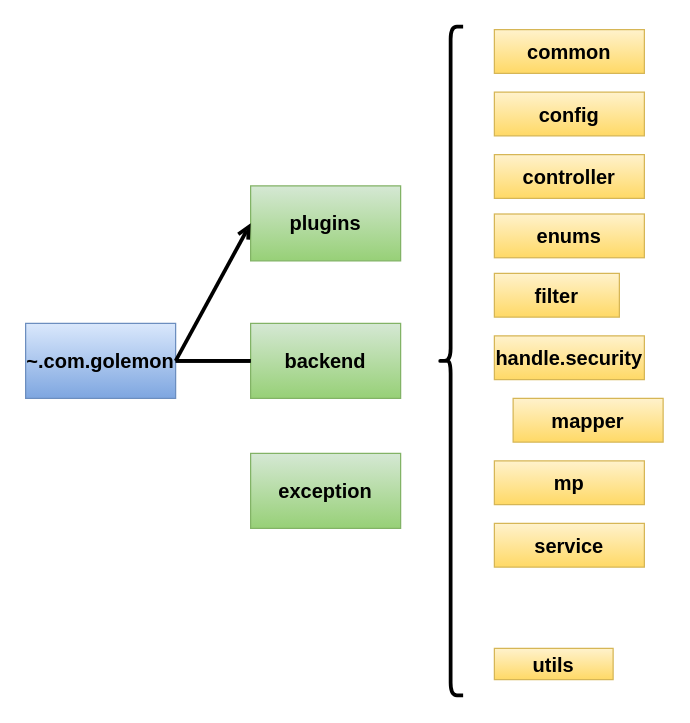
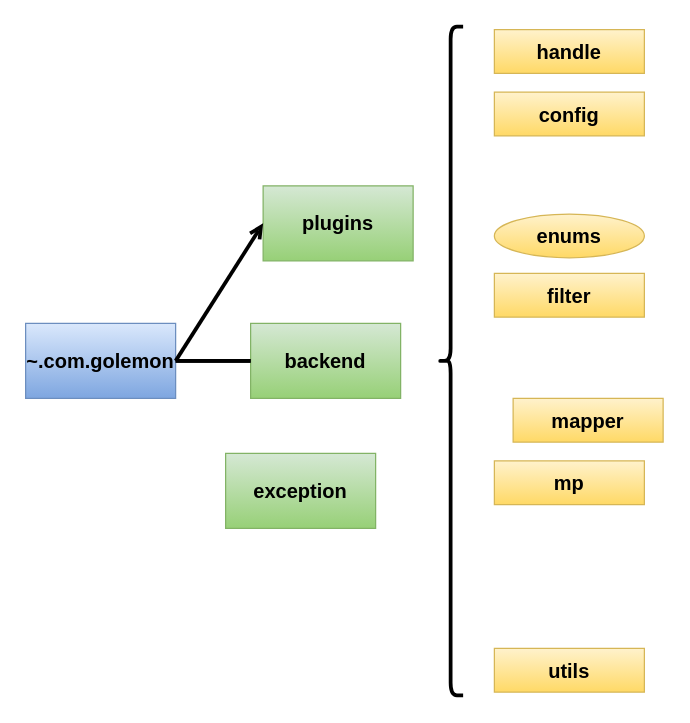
- <mxCell id="10" value="common" style="rounded=0;whiteSpace=wrap;html=1;fontSize=16;fontStyle=1;fillColor=#fff2cc;gradientColor=#ffd966;strokeColor=#d6b656;" vertex="1" parent="1"><mxGeometry x="395" y="23" width="120" height="35" as="geometry" /></mxCell>
+ <mxCell id="10" value="handle" style="rounded=0;whiteSpace=wrap;html=1;fontSize=16;fontStyle=1;fillColor=#fff2cc;gradientColor=#ffd966;strokeColor=#d6b656;" vertex="1" parent="1"><mxGeometry x="395" y="23" width="120" height="35" as="geometry" /></mxCell>
- <mxCell id="12" value="controller" style="rounded=0;whiteSpace=wrap;html=1;fontSize=16;fontStyle=1;fillColor=#fff2cc;gradientColor=#ffd966;strokeColor=#d6b656;" vertex="1" parent="1"><mxGeometry x="395" y="123" width="120" height="35" as="geometry" /></mxCell>
- <mxCell id="3" value="plugins" style="rounded=0;whiteSpace=wrap;html=1;fontSize=16;fontStyle=1;fillColor=#d5e8d4;gradientColor=#97d077;strokeColor=#82b366;" vertex="1" parent="1"><mxGeometry x="200" y="148" width="120" height="60" as="geometry" /></mxCell>
+ <mxCell id="3" value="plugins" style="rounded=0;whiteSpace=wrap;html=1;fontSize=16;fontStyle=1;fillColor=#d5e8d4;gradientColor=#97d077;strokeColor=#82b366;" vertex="1" parent="1"><mxGeometry x="210" y="148" width="120" height="60" as="geometry" /></mxCell>
- <mxCell id="13" value="enums" style="rounded=0;whiteSpace=wrap;html=1;fontSize=16;fontStyle=1;fillColor=#fff2cc;gradientColor=#ffd966;strokeColor=#d6b656;" vertex="1" parent="1"><mxGeometry x="395" y="170.5" width="120" height="35" as="geometry" /></mxCell>
+ <mxCell id="13" value="enums" style="ellipse;whiteSpace=wrap;html=1;fontSize=16;fontStyle=1;fillColor=#fff2cc;gradientColor=#ffd966;strokeColor=#d6b656;" vertex="1" parent="1"><mxGeometry x="395" y="170.5" width="120" height="35" as="geometry" /></mxCell>
- <mxCell id="14" value="filter" style="rounded=0;whiteSpace=wrap;html=1;fontSize=16;fontStyle=1;fillColor=#fff2cc;gradientColor=#ffd966;strokeColor=#d6b656;" vertex="1" parent="1"><mxGeometry x="395" y="218" width="100" height="35" as="geometry" /></mxCell>
+ <mxCell id="14" value="filter" style="rounded=0;whiteSpace=wrap;html=1;fontSize=16;fontStyle=1;fillColor=#fff2cc;gradientColor=#ffd966;strokeColor=#d6b656;" vertex="1" parent="1"><mxGeometry x="395" y="218" width="120" height="35" as="geometry" /></mxCell>
- <mxCell id="15" value="handle.security" style="rounded=0;whiteSpace=wrap;html=1;fontSize=16;fontStyle=1;fillColor=#fff2cc;gradientColor=#ffd966;strokeColor=#d6b656;" vertex="1" parent="1"><mxGeometry x="395" y="268" width="120" height="35" as="geometry" /></mxCell>
- <mxCell id="4" value="exception" style="rounded=0;whiteSpace=wrap;html=1;fontSize=16;fontStyle=1;fillColor=#d5e8d4;gradientColor=#97d077;strokeColor=#82b366;" vertex="1" parent="1"><mxGeometry x="200" y="362" width="120" height="60" as="geometry" /></mxCell>
+ <mxCell id="4" value="exception" style="rounded=0;whiteSpace=wrap;html=1;fontSize=16;fontStyle=1;fillColor=#d5e8d4;gradientColor=#97d077;strokeColor=#82b366;" vertex="1" parent="1"><mxGeometry x="180" y="362" width="120" height="60" as="geometry" /></mxCell>
- <mxCell id="18" value="service" style="rounded=0;whiteSpace=wrap;html=1;fontSize=16;fontStyle=1;fillColor=#fff2cc;gradientColor=#ffd966;strokeColor=#d6b656;" vertex="1" parent="1"><mxGeometry x="395" y="418" width="120" height="35" as="geometry" /></mxCell>
- <mxCell id="19" value="utils" style="rounded=0;whiteSpace=wrap;html=1;fontSize=16;fontStyle=1;fillColor=#fff2cc;gradientColor=#ffd966;strokeColor=#d6b656;" vertex="1" parent="1"><mxGeometry x="395" y="518" width="95" height="25" as="geometry" /></mxCell>
+ <mxCell id="19" value="utils" style="rounded=0;whiteSpace=wrap;html=1;fontSize=16;fontStyle=1;fillColor=#fff2cc;gradientColor=#ffd966;strokeColor=#d6b656;" vertex="1" parent="1"><mxGeometry x="395" y="518" width="120" height="35" as="geometry" /></mxCell>
